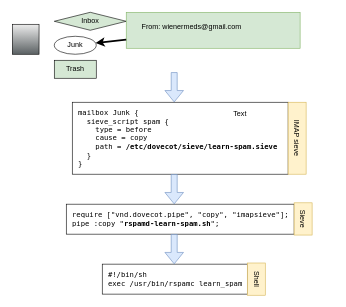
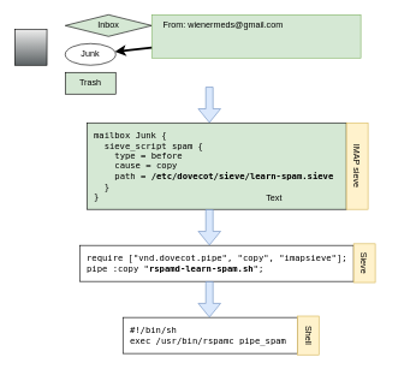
- <mxCell id="8" value="From: wienermeds@gmail.com" style="text;html=1;align=left;verticalAlign=middle;whiteSpace=wrap;rounded=0;" vertex="1" parent="1"><mxGeometry x="234" y="30" width="240" height="30" as="geometry" /></mxCell>
+ <mxCell id="8" value="From: wienermeds@gmail.com" style="text;html=1;align=left;verticalAlign=middle;whiteSpace=wrap;rounded=0;" vertex="1" parent="1"><mxGeometry x="224" y="20" width="240" height="30" as="geometry" /></mxCell>
- <mxCell id="16" value="Text" style="text;html=1;align=center;verticalAlign=middle;whiteSpace=wrap;rounded=0;" vertex="1" parent="1"><mxGeometry x="370" y="175" width="60" height="30" as="geometry" /></mxCell>
+ <mxCell id="16" value="Text" style="text;html=1;align=center;verticalAlign=middle;whiteSpace=wrap;rounded=0;" vertex="1" parent="1"><mxGeometry x="350" y="260" width="60" height="30" as="geometry" /></mxCell>
- <mxCell id="9" value="&lt;pre data-language=&quot;sh&quot;&gt;&lt;code&gt;&lt;div class=&quot;ec-line&quot;&gt;&lt;div class=&quot;code&quot;&gt;&lt;span style=&quot;--0:#82AAFF;--1:#3B61B0&quot;&gt;mailbox&lt;/span&gt;&lt;span style=&quot;--0:#D6DEEB;--1:#403F53&quot;&gt; &lt;/span&gt;&lt;span style=&quot;--0:#ECC48D;--1:#3B61B0&quot;&gt;Junk&lt;/span&gt;&lt;span style=&quot;--0:#D6DEEB;--1:#403F53&quot;&gt; &lt;/span&gt;&lt;span style=&quot;--0:#ECC48D;--1:#3B61B0&quot;&gt;{&lt;/span&gt;&lt;/div&gt;&lt;/div&gt;&lt;div class=&quot;ec-line&quot;&gt;&lt;div class=&quot;code&quot;&gt;&lt;span class=&quot;indent&quot;&gt;  &lt;/span&gt;&lt;span style=&quot;--0:#82AAFF;--1:#3B61B0&quot;&gt;sieve_script&lt;/span&gt;&lt;span style=&quot;--0:#D6DEEB;--1:#403F53&quot;&gt; &lt;/span&gt;&lt;span style=&quot;--0:#ECC48D;--1:#3B61B0&quot;&gt;spam&lt;/span&gt;&lt;span style=&quot;--0:#D6DEEB;--1:#403F53&quot;&gt; &lt;/span&gt;&lt;span style=&quot;--0:#ECC48D;--1:#3B61B0&quot;&gt;{&lt;/span&gt;&lt;/div&gt;&lt;/div&gt;&lt;div class=&quot;ec-line&quot;&gt;&lt;div class=&quot;code&quot;&gt;&lt;span class=&quot;indent&quot;&gt;    &lt;/span&gt;&lt;span style=&quot;--0:#C5E478;--1:#3B61B0&quot;&gt;type&lt;/span&gt;&lt;span style=&quot;--0:#D6DEEB;--1:#403F53&quot;&gt; &lt;/span&gt;&lt;span style=&quot;--0:#ECC48D;--1:#3B61B0&quot;&gt;=&lt;/span&gt;&lt;span style=&quot;--0:#D6DEEB;--1:#403F53&quot;&gt; &lt;/span&gt;&lt;span style=&quot;--0:#ECC48D;--1:#3B61B0&quot;&gt;before&lt;/span&gt;&lt;/div&gt;&lt;/div&gt;&lt;div class=&quot;ec-line&quot;&gt;&lt;div class=&quot;code&quot;&gt;&lt;span class=&quot;indent&quot;&gt;    &lt;/span&gt;&lt;span style=&quot;--0:#82AAFF;--1:#3B61B0&quot;&gt;cause&lt;/span&gt;&lt;span style=&quot;--0:#D6DEEB;--1:#403F53&quot;&gt; &lt;/span&gt;&lt;span style=&quot;--0:#ECC48D;--1:#3B61B0&quot;&gt;=&lt;/span&gt;&lt;span style=&quot;--0:#D6DEEB;--1:#403F53&quot;&gt; &lt;/span&gt;&lt;span style=&quot;--0:#ECC48D;--1:#3B61B0&quot;&gt;copy&lt;/span&gt;&lt;/div&gt;&lt;/div&gt;&lt;div class=&quot;ec-line&quot;&gt;&lt;div class=&quot;code&quot;&gt;&lt;span class=&quot;indent&quot;&gt;    &lt;/span&gt;&lt;span style=&quot;--0:#82AAFF;--1:#3B61B0&quot;&gt;path&lt;/span&gt;&lt;span style=&quot;--0:#D6DEEB;--1:#403F53&quot;&gt; &lt;/span&gt;&lt;span style=&quot;--0:#ECC48D;--1:#3B61B0&quot;&gt;=&lt;/span&gt;&lt;span style=&quot;--0:#D6DEEB;--1:#403F53&quot;&gt; &lt;/span&gt;&lt;span style=&quot;--0:#ECC48D;--1:#3B61B0&quot;&gt;&lt;b&gt;/etc/dovecot/sieve/learn-spam.sieve&lt;/b&gt;&lt;/span&gt;&lt;/div&gt;&lt;/div&gt;&lt;div class=&quot;ec-line&quot;&gt;&lt;div class=&quot;code&quot;&gt;&lt;span class=&quot;indent&quot;&gt;&lt;span style=&quot;--0:#D6DEEB;--1:#403F53&quot;&gt;  &lt;/span&gt;&lt;/span&gt;&lt;span style=&quot;--0:#D6DEEB;--1:#403F53&quot;&gt;}&lt;/span&gt;&lt;/div&gt;&lt;/div&gt;&lt;div class=&quot;ec-line&quot;&gt;&lt;div class=&quot;code&quot;&gt;&lt;span style=&quot;--0:#D6DEEB;--1:#403F53&quot;&gt;}&lt;/span&gt;&lt;/div&gt;&lt;/div&gt;&lt;/code&gt;&lt;/pre&gt;" style="rounded=0;whiteSpace=wrap;html=1;align=left;spacingLeft=8;spacingTop=0;" vertex="1" parent="1"><mxGeometry x="120" y="170" width="360" height="120" as="geometry" /></mxCell>
+ <mxCell id="9" value="&lt;pre data-language=&quot;sh&quot;&gt;&lt;code&gt;&lt;div class=&quot;ec-line&quot;&gt;&lt;div class=&quot;code&quot;&gt;&lt;span style=&quot;--0:#82AAFF;--1:#3B61B0&quot;&gt;mailbox&lt;/span&gt;&lt;span style=&quot;--0:#D6DEEB;--1:#403F53&quot;&gt; &lt;/span&gt;&lt;span style=&quot;--0:#ECC48D;--1:#3B61B0&quot;&gt;Junk&lt;/span&gt;&lt;span style=&quot;--0:#D6DEEB;--1:#403F53&quot;&gt; &lt;/span&gt;&lt;span style=&quot;--0:#ECC48D;--1:#3B61B0&quot;&gt;{&lt;/span&gt;&lt;/div&gt;&lt;/div&gt;&lt;div class=&quot;ec-line&quot;&gt;&lt;div class=&quot;code&quot;&gt;&lt;span class=&quot;indent&quot;&gt;  &lt;/span&gt;&lt;span style=&quot;--0:#82AAFF;--1:#3B61B0&quot;&gt;sieve_script&lt;/span&gt;&lt;span style=&quot;--0:#D6DEEB;--1:#403F53&quot;&gt; &lt;/span&gt;&lt;span style=&quot;--0:#ECC48D;--1:#3B61B0&quot;&gt;spam&lt;/span&gt;&lt;span style=&quot;--0:#D6DEEB;--1:#403F53&quot;&gt; &lt;/span&gt;&lt;span style=&quot;--0:#ECC48D;--1:#3B61B0&quot;&gt;{&lt;/span&gt;&lt;/div&gt;&lt;/div&gt;&lt;div class=&quot;ec-line&quot;&gt;&lt;div class=&quot;code&quot;&gt;&lt;span class=&quot;indent&quot;&gt;    &lt;/span&gt;&lt;span style=&quot;--0:#C5E478;--1:#3B61B0&quot;&gt;type&lt;/span&gt;&lt;span style=&quot;--0:#D6DEEB;--1:#403F53&quot;&gt; &lt;/span&gt;&lt;span style=&quot;--0:#ECC48D;--1:#3B61B0&quot;&gt;=&lt;/span&gt;&lt;span style=&quot;--0:#D6DEEB;--1:#403F53&quot;&gt; &lt;/span&gt;&lt;span style=&quot;--0:#ECC48D;--1:#3B61B0&quot;&gt;before&lt;/span&gt;&lt;/div&gt;&lt;/div&gt;&lt;div class=&quot;ec-line&quot;&gt;&lt;div class=&quot;code&quot;&gt;&lt;span class=&quot;indent&quot;&gt;    &lt;/span&gt;&lt;span style=&quot;--0:#82AAFF;--1:#3B61B0&quot;&gt;cause&lt;/span&gt;&lt;span style=&quot;--0:#D6DEEB;--1:#403F53&quot;&gt; &lt;/span&gt;&lt;span style=&quot;--0:#ECC48D;--1:#3B61B0&quot;&gt;=&lt;/span&gt;&lt;span style=&quot;--0:#D6DEEB;--1:#403F53&quot;&gt; &lt;/span&gt;&lt;span style=&quot;--0:#ECC48D;--1:#3B61B0&quot;&gt;copy&lt;/span&gt;&lt;/div&gt;&lt;/div&gt;&lt;div class=&quot;ec-line&quot;&gt;&lt;div class=&quot;code&quot;&gt;&lt;span class=&quot;indent&quot;&gt;    &lt;/span&gt;&lt;span style=&quot;--0:#82AAFF;--1:#3B61B0&quot;&gt;path&lt;/span&gt;&lt;span style=&quot;--0:#D6DEEB;--1:#403F53&quot;&gt; &lt;/span&gt;&lt;span style=&quot;--0:#ECC48D;--1:#3B61B0&quot;&gt;=&lt;/span&gt;&lt;span style=&quot;--0:#D6DEEB;--1:#403F53&quot;&gt; &lt;/span&gt;&lt;span style=&quot;--0:#ECC48D;--1:#3B61B0&quot;&gt;&lt;b&gt;/etc/dovecot/sieve/learn-spam.sieve&lt;/b&gt;&lt;/span&gt;&lt;/div&gt;&lt;/div&gt;&lt;div class=&quot;ec-line&quot;&gt;&lt;div class=&quot;code&quot;&gt;&lt;span class=&quot;indent&quot;&gt;&lt;span style=&quot;--0:#D6DEEB;--1:#403F53&quot;&gt;  &lt;/span&gt;&lt;/span&gt;&lt;span style=&quot;--0:#D6DEEB;--1:#403F53&quot;&gt;}&lt;/span&gt;&lt;/div&gt;&lt;/div&gt;&lt;div class=&quot;ec-line&quot;&gt;&lt;div class=&quot;code&quot;&gt;&lt;span style=&quot;--0:#D6DEEB;--1:#403F53&quot;&gt;}&lt;/span&gt;&lt;/div&gt;&lt;/div&gt;&lt;/code&gt;&lt;/pre&gt;" style="rounded=0;whiteSpace=wrap;html=1;align=left;spacingLeft=8;spacingTop=0;fillColor=#d5e8d4;" vertex="1" parent="1"><mxGeometry x="120" y="170" width="360" height="120" as="geometry" /></mxCell>
- <mxCell id="13" value="&lt;pre data-language=&quot;sh&quot;&gt;&lt;code&gt;&lt;div class=&quot;ec-line&quot;&gt;&lt;div class=&quot;code&quot;&gt;&lt;pre data-language=&quot;sh&quot;&gt;&lt;code&gt;&lt;div class=&quot;ec-line&quot;&gt;&lt;div class=&quot;code&quot;&gt;&lt;pre data-language=&quot;plaintext&quot;&gt;&lt;code&gt;&lt;div class=&quot;ec-line&quot;&gt;&lt;div class=&quot;code&quot;&gt;&lt;span style=&quot;--0:#d6deeb;--1:#403f53&quot;&gt;#!/bin/sh&lt;/span&gt;&lt;/div&gt;&lt;/div&gt;&lt;div class=&quot;ec-line&quot;&gt;&lt;div class=&quot;code&quot;&gt;&lt;span style=&quot;--0:#d6deeb;--1:#403f53&quot;&gt;exec /usr/bin/rspamc learn_spam&lt;/span&gt;&lt;/div&gt;&lt;/div&gt;&lt;/code&gt;&lt;/pre&gt;&lt;/div&gt;&lt;/div&gt;&lt;/code&gt;&lt;/pre&gt;&lt;/div&gt;&lt;/div&gt;&lt;/code&gt;&lt;/pre&gt;" style="rounded=0;whiteSpace=wrap;html=1;align=left;spacingLeft=8;spacingTop=0;" vertex="1" parent="1"><mxGeometry x="170" y="440" width="242" height="50" as="geometry" /></mxCell>
+ <mxCell id="13" value="&lt;pre data-language=&quot;sh&quot;&gt;&lt;code&gt;&lt;div class=&quot;ec-line&quot;&gt;&lt;div class=&quot;code&quot;&gt;&lt;pre data-language=&quot;sh&quot;&gt;&lt;code&gt;&lt;div class=&quot;ec-line&quot;&gt;&lt;div class=&quot;code&quot;&gt;&lt;pre data-language=&quot;plaintext&quot;&gt;&lt;code&gt;&lt;div class=&quot;ec-line&quot;&gt;&lt;div class=&quot;code&quot;&gt;&lt;span style=&quot;--0:#d6deeb;--1:#403f53&quot;&gt;#!/bin/sh&lt;/span&gt;&lt;/div&gt;&lt;/div&gt;&lt;div class=&quot;ec-line&quot;&gt;&lt;div class=&quot;code&quot;&gt;&lt;span style=&quot;--0:#d6deeb;--1:#403f53&quot;&gt;exec /usr/bin/rspamc pipe_spam&lt;/span&gt;&lt;/div&gt;&lt;/div&gt;&lt;/code&gt;&lt;/pre&gt;&lt;/div&gt;&lt;/div&gt;&lt;/code&gt;&lt;/pre&gt;&lt;/div&gt;&lt;/div&gt;&lt;/code&gt;&lt;/pre&gt;" style="rounded=0;whiteSpace=wrap;html=1;align=left;spacingLeft=8;spacingTop=0;" vertex="1" parent="1"><mxGeometry x="170" y="440" width="242" height="50" as="geometry" /></mxCell>
